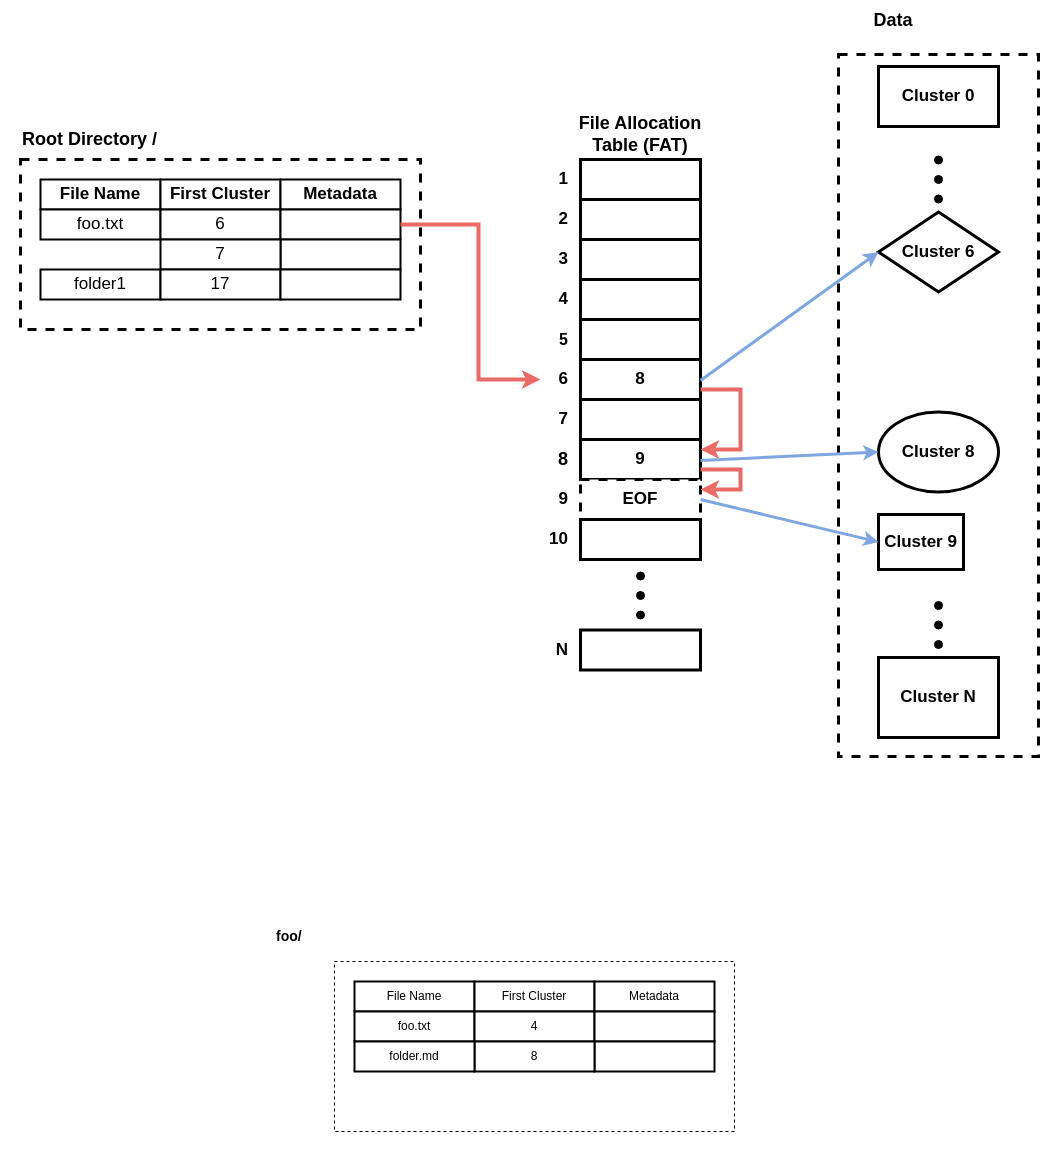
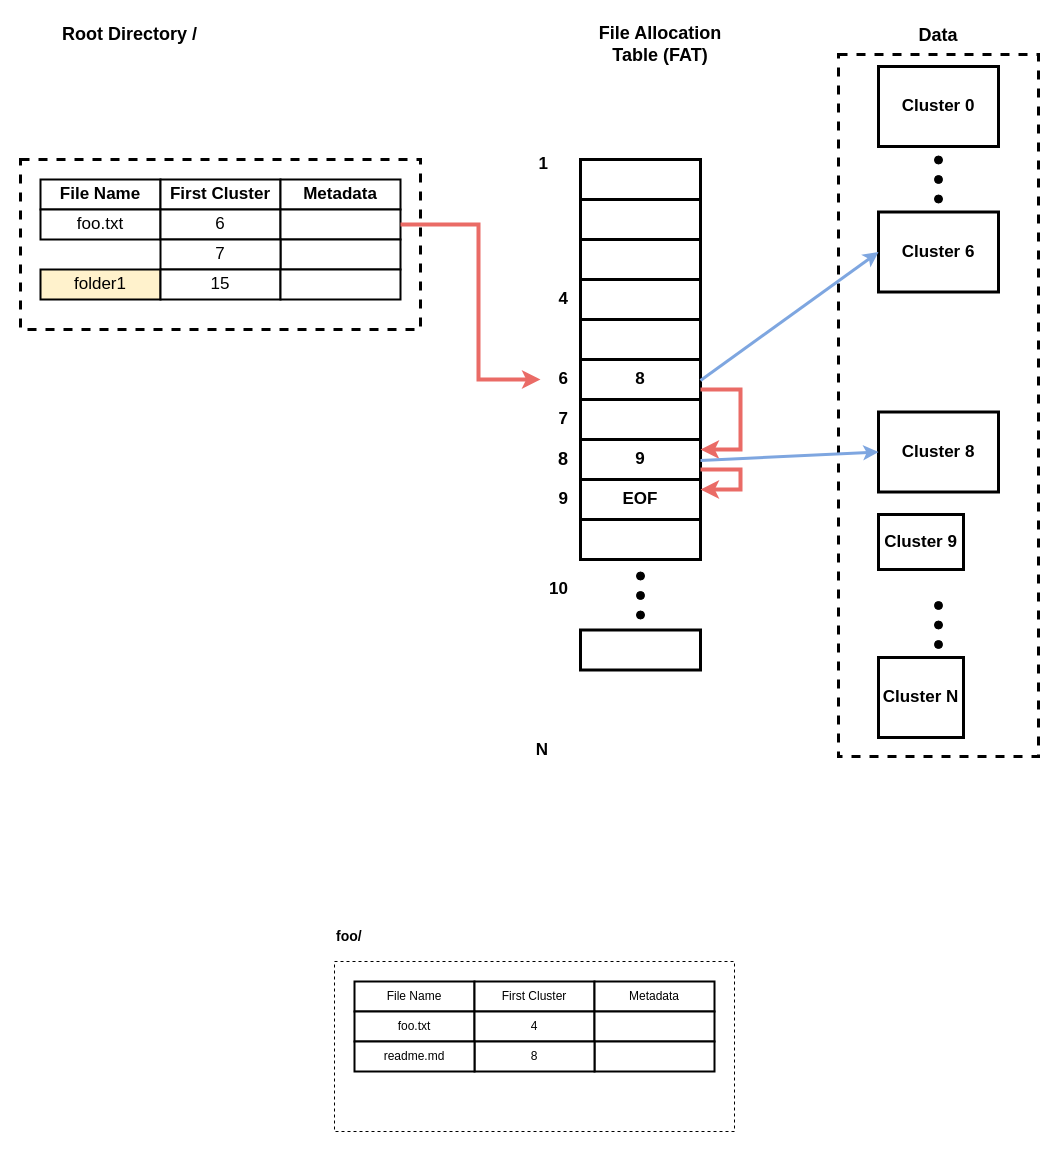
- <mxCell id="64" value="&lt;font style=&quot;font-size: 18px;&quot;&gt;&lt;b style=&quot;&quot;&gt;Data&lt;/b&gt;&lt;/font&gt;" style="text;html=1;align=center;verticalAlign=middle;whiteSpace=wrap;rounded=0;" vertex="1" parent="1"><mxGeometry x="866" y="5" width="54" height="30" as="geometry" /></mxCell>
+ <mxCell id="64" value="&lt;font style=&quot;font-size: 18px;&quot;&gt;&lt;b style=&quot;&quot;&gt;Data&lt;/b&gt;&lt;/font&gt;" style="text;html=1;align=center;verticalAlign=middle;whiteSpace=wrap;rounded=0;" vertex="1" parent="1"><mxGeometry x="911" y="20" width="54" height="30" as="geometry" /></mxCell>
- <mxCell id="57" value="&lt;font style=&quot;font-size: 17px;&quot;&gt;&lt;b style=&quot;&quot;&gt;Cluster 0&lt;/b&gt;&lt;/font&gt;" style="rounded=0;whiteSpace=wrap;html=1;strokeWidth=3;" vertex="1" parent="1"><mxGeometry x="878" y="66" width="120" height="60" as="geometry" /></mxCell>
+ <mxCell id="57" value="&lt;font style=&quot;font-size: 17px;&quot;&gt;&lt;b style=&quot;&quot;&gt;Cluster 0&lt;/b&gt;&lt;/font&gt;" style="rounded=0;whiteSpace=wrap;html=1;strokeWidth=3;" vertex="1" parent="1"><mxGeometry x="878" y="66" width="120" height="80" as="geometry" /></mxCell>
- <mxCell id="34" value="&lt;font style=&quot;font-size: 18px;&quot;&gt;&lt;b style=&quot;&quot;&gt;File Allocation&lt;/b&gt;&lt;/font&gt;&lt;div&gt;&lt;font style=&quot;font-size: 18px;&quot;&gt;&lt;b style=&quot;&quot;&gt;Table (FAT)&lt;/b&gt;&lt;/font&gt;&lt;/div&gt;" style="text;html=1;align=center;verticalAlign=middle;whiteSpace=wrap;rounded=0;" vertex="1" parent="1"><mxGeometry x="570" y="114" width="140" height="40" as="geometry" /></mxCell>
+ <mxCell id="34" value="&lt;font style=&quot;font-size: 18px;&quot;&gt;&lt;b style=&quot;&quot;&gt;File Allocation&lt;/b&gt;&lt;/font&gt;&lt;div&gt;&lt;font style=&quot;font-size: 18px;&quot;&gt;&lt;b style=&quot;&quot;&gt;Table (FAT)&lt;/b&gt;&lt;/font&gt;&lt;/div&gt;" style="text;html=1;align=center;verticalAlign=middle;whiteSpace=wrap;rounded=0;" vertex="1" parent="1"><mxGeometry x="590" y="24" width="140" height="40" as="geometry" /></mxCell>
- <mxCell id="11" value="&lt;font style=&quot;font-size: 18px;&quot;&gt;&lt;b style=&quot;&quot;&gt;Root Directory /&lt;/b&gt;&lt;/font&gt;" style="text;html=1;align=left;verticalAlign=middle;whiteSpace=wrap;rounded=0;" vertex="1" parent="1"><mxGeometry x="20" y="124" width="250" height="30" as="geometry" /></mxCell>
+ <mxCell id="11" value="&lt;font style=&quot;font-size: 18px;&quot;&gt;&lt;b style=&quot;&quot;&gt;Root Directory /&lt;/b&gt;&lt;/font&gt;" style="text;html=1;align=left;verticalAlign=middle;whiteSpace=wrap;rounded=0;" vertex="1" parent="1"><mxGeometry x="60" y="19" width="250" height="30" as="geometry" /></mxCell>
- <mxCell id="35" value="&lt;font style=&quot;font-size: 17px;&quot;&gt;&lt;b style=&quot;&quot;&gt;1&lt;/b&gt;&lt;/font&gt;" style="text;html=1;align=right;verticalAlign=middle;whiteSpace=wrap;rounded=0;" vertex="1" parent="1"><mxGeometry x="540" y="159" width="30" height="40" as="geometry" /></mxCell>
+ <mxCell id="35" value="&lt;font style=&quot;font-size: 17px;&quot;&gt;&lt;b style=&quot;&quot;&gt;1&lt;/b&gt;&lt;/font&gt;" style="text;html=1;align=right;verticalAlign=middle;whiteSpace=wrap;rounded=0;" vertex="1" parent="1"><mxGeometry x="520" y="144" width="30" height="40" as="geometry" /></mxCell>
- <mxCell id="36" value="&lt;font style=&quot;font-size: 17px;&quot;&gt;&lt;b style=&quot;&quot;&gt;2&lt;/b&gt;&lt;/font&gt;" style="text;html=1;align=right;verticalAlign=middle;whiteSpace=wrap;rounded=0;" vertex="1" parent="1"><mxGeometry x="540" y="199" width="30" height="40" as="geometry" /></mxCell>
- <mxCell id="50" value="&lt;font style=&quot;font-size: 17px;&quot;&gt;&lt;b style=&quot;&quot;&gt;Cluster 6&lt;/b&gt;&lt;/font&gt;" style="rhombus;whiteSpace=wrap;html=1;strokeWidth=3;" vertex="1" parent="1"><mxGeometry x="878" y="211.5" width="120" height="80" as="geometry" /></mxCell>
+ <mxCell id="50" value="&lt;font style=&quot;font-size: 17px;&quot;&gt;&lt;b style=&quot;&quot;&gt;Cluster 6&lt;/b&gt;&lt;/font&gt;" style="rounded=0;whiteSpace=wrap;html=1;strokeWidth=3;" vertex="1" parent="1"><mxGeometry x="878" y="211.5" width="120" height="80" as="geometry" /></mxCell>
- <mxCell id="37" value="&lt;font style=&quot;font-size: 17px;&quot;&gt;&lt;b style=&quot;&quot;&gt;3&lt;/b&gt;&lt;/font&gt;" style="text;html=1;align=right;verticalAlign=middle;whiteSpace=wrap;rounded=0;" vertex="1" parent="1"><mxGeometry x="540" y="239" width="30" height="40" as="geometry" /></mxCell>
- <mxCell id="61" value="&lt;font style=&quot;font-size: 17px;&quot;&gt;folder1&lt;/font&gt;" style="rounded=0;whiteSpace=wrap;html=1;strokeWidth=2;" vertex="1" parent="1"><mxGeometry x="40" y="269" width="120" height="30" as="geometry" /></mxCell>
+ <mxCell id="61" value="&lt;font style=&quot;font-size: 17px;&quot;&gt;folder1&lt;/font&gt;" style="rounded=0;whiteSpace=wrap;html=1;strokeWidth=2;fillColor=#fff2cc;" vertex="1" parent="1"><mxGeometry x="40" y="269" width="120" height="30" as="geometry" /></mxCell>
- <mxCell id="62" value="&lt;font style=&quot;font-size: 17px;&quot;&gt;17&lt;/font&gt;" style="rounded=0;whiteSpace=wrap;html=1;strokeWidth=2;" vertex="1" parent="1"><mxGeometry x="160" y="269" width="120" height="30" as="geometry" /></mxCell>
+ <mxCell id="62" value="&lt;font style=&quot;font-size: 17px;&quot;&gt;15&lt;/font&gt;" style="rounded=0;whiteSpace=wrap;html=1;strokeWidth=2;" vertex="1" parent="1"><mxGeometry x="160" y="269" width="120" height="30" as="geometry" /></mxCell>
- <mxCell id="39" value="&lt;font style=&quot;font-size: 16px;&quot;&gt;&lt;b style=&quot;&quot;&gt;5&lt;/b&gt;&lt;/font&gt;" style="text;html=1;align=right;verticalAlign=middle;whiteSpace=wrap;rounded=0;" vertex="1" parent="1"><mxGeometry x="540" y="319" width="30" height="40" as="geometry" /></mxCell>
- <mxCell id="51" value="&lt;font style=&quot;font-size: 17px;&quot;&gt;&lt;b style=&quot;&quot;&gt;Cluster 8&lt;/b&gt;&lt;/font&gt;" style="ellipse;whiteSpace=wrap;html=1;strokeWidth=3;" vertex="1" parent="1"><mxGeometry x="878" y="411.5" width="120" height="80" as="geometry" /></mxCell>
+ <mxCell id="51" value="&lt;font style=&quot;font-size: 17px;&quot;&gt;&lt;b style=&quot;&quot;&gt;Cluster 8&lt;/b&gt;&lt;/font&gt;" style="rounded=0;whiteSpace=wrap;html=1;strokeWidth=3;" vertex="1" parent="1"><mxGeometry x="878" y="411.5" width="120" height="80" as="geometry" /></mxCell>
- <mxCell id="31" value="&lt;font style=&quot;font-size: 17px;&quot;&gt;&lt;b style=&quot;&quot;&gt;EOF&lt;/b&gt;&lt;/font&gt;" style="rounded=0;whiteSpace=wrap;html=1;strokeWidth=3;dashed=1;" vertex="1" parent="1"><mxGeometry x="580" y="479" width="120" height="40" as="geometry" /></mxCell>
+ <mxCell id="31" value="&lt;font style=&quot;font-size: 17px;&quot;&gt;&lt;b style=&quot;&quot;&gt;EOF&lt;/b&gt;&lt;/font&gt;" style="rounded=0;whiteSpace=wrap;html=1;strokeWidth=3;" vertex="1" parent="1"><mxGeometry x="580" y="479" width="120" height="40" as="geometry" /></mxCell>
- <mxCell id="56" value="" style="endArrow=classic;html=1;rounded=0;entryX=0;entryY=0.5;entryDx=0;entryDy=0;strokeColor=#7EA6E0;strokeWidth=3;exitX=1;exitY=0.5;exitDx=0;exitDy=0;" edge="1" parent="1" source="31" target="52"><mxGeometry width="50" height="50" relative="1" as="geometry"><mxPoint x="700" y="459" as="sourcePoint" /><mxPoint x="940" y="399" as="targetPoint" /></mxGeometry></mxCell>
- <mxCell id="44" value="&lt;font style=&quot;font-size: 17px;&quot;&gt;&lt;b style=&quot;&quot;&gt;10&lt;/b&gt;&lt;/font&gt;" style="text;html=1;align=right;verticalAlign=middle;whiteSpace=wrap;rounded=0;" vertex="1" parent="1"><mxGeometry x="540" y="519" width="30" height="40" as="geometry" /></mxCell>
+ <mxCell id="44" value="&lt;font style=&quot;font-size: 17px;&quot;&gt;&lt;b style=&quot;&quot;&gt;10&lt;/b&gt;&lt;/font&gt;" style="text;html=1;align=right;verticalAlign=middle;whiteSpace=wrap;rounded=0;" vertex="1" parent="1"><mxGeometry x="540" y="569" width="30" height="40" as="geometry" /></mxCell>
- <mxCell id="45" value="&lt;font style=&quot;font-size: 17px;&quot;&gt;&lt;b style=&quot;&quot;&gt;N&lt;/b&gt;&lt;/font&gt;" style="text;html=1;align=right;verticalAlign=middle;whiteSpace=wrap;rounded=0;" vertex="1" parent="1"><mxGeometry x="540" y="629.5" width="30" height="40" as="geometry" /></mxCell>
+ <mxCell id="45" value="&lt;font style=&quot;font-size: 17px;&quot;&gt;&lt;b style=&quot;&quot;&gt;N&lt;/b&gt;&lt;/font&gt;" style="text;html=1;align=right;verticalAlign=middle;whiteSpace=wrap;rounded=0;" vertex="1" parent="1"><mxGeometry x="520" y="729.5" width="30" height="40" as="geometry" /></mxCell>
- <mxCell id="53" value="&lt;font style=&quot;font-size: 17px;&quot;&gt;&lt;b style=&quot;&quot;&gt;Cluster N&lt;/b&gt;&lt;/font&gt;" style="rounded=0;whiteSpace=wrap;html=1;strokeWidth=3;" vertex="1" parent="1"><mxGeometry x="878" y="657" width="120" height="80" as="geometry" /></mxCell>
+ <mxCell id="53" value="&lt;font style=&quot;font-size: 17px;&quot;&gt;&lt;b style=&quot;&quot;&gt;Cluster N&lt;/b&gt;&lt;/font&gt;" style="rounded=0;whiteSpace=wrap;html=1;strokeWidth=3;" vertex="1" parent="1"><mxGeometry x="878" y="657" width="85" height="80" as="geometry" /></mxCell>
- <mxCell id="22" value="&lt;font style=&quot;font-size: 14px;&quot;&gt;&lt;b&gt;foo/&lt;/b&gt;&lt;/font&gt;" style="text;html=1;align=left;verticalAlign=middle;whiteSpace=wrap;rounded=0;" vertex="1" parent="1"><mxGeometry x="274" y="921" width="250" height="30" as="geometry" /></mxCell>
+ <mxCell id="22" value="&lt;font style=&quot;font-size: 14px;&quot;&gt;&lt;b&gt;foo/&lt;/b&gt;&lt;/font&gt;" style="text;html=1;align=left;verticalAlign=middle;whiteSpace=wrap;rounded=0;" vertex="1" parent="1"><mxGeometry x="334" y="921" width="250" height="30" as="geometry" /></mxCell>
- <mxCell id="21" value="folder.md" style="rounded=0;whiteSpace=wrap;html=1;strokeWidth=2;" vertex="1" parent="1"><mxGeometry x="354" y="1041" width="120" height="30" as="geometry" /></mxCell>
+ <mxCell id="21" value="readme.md" style="rounded=0;whiteSpace=wrap;html=1;strokeWidth=2;" vertex="1" parent="1"><mxGeometry x="354" y="1041" width="120" height="30" as="geometry" /></mxCell>
